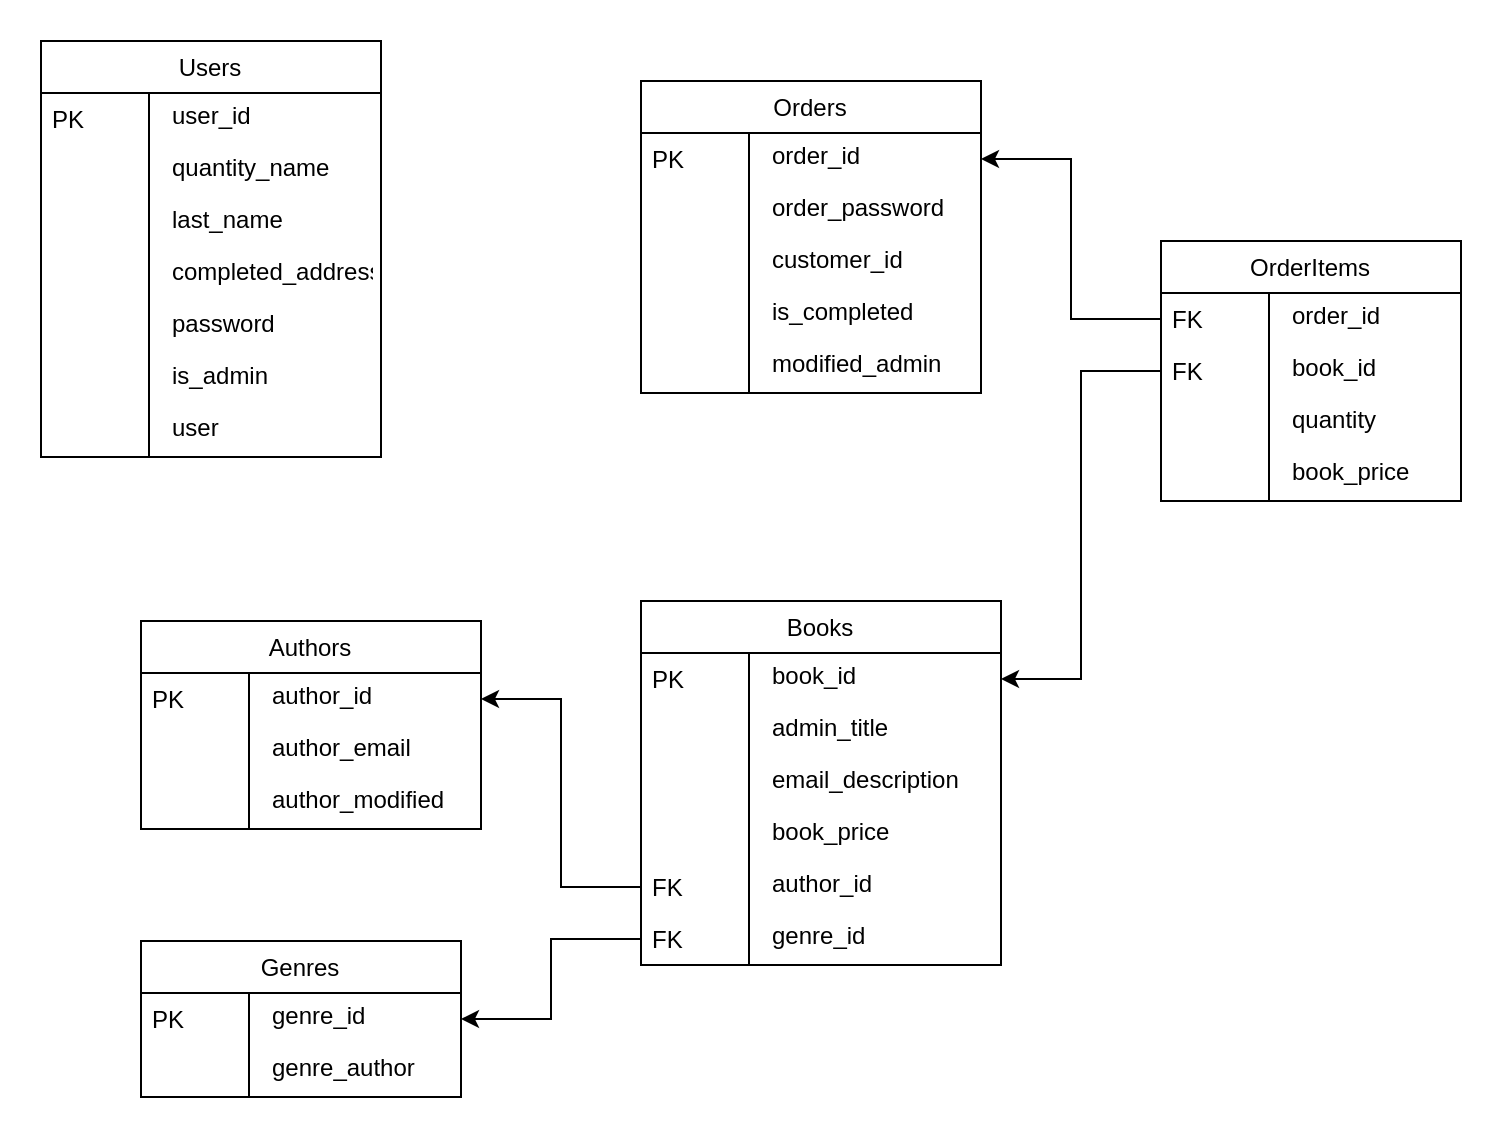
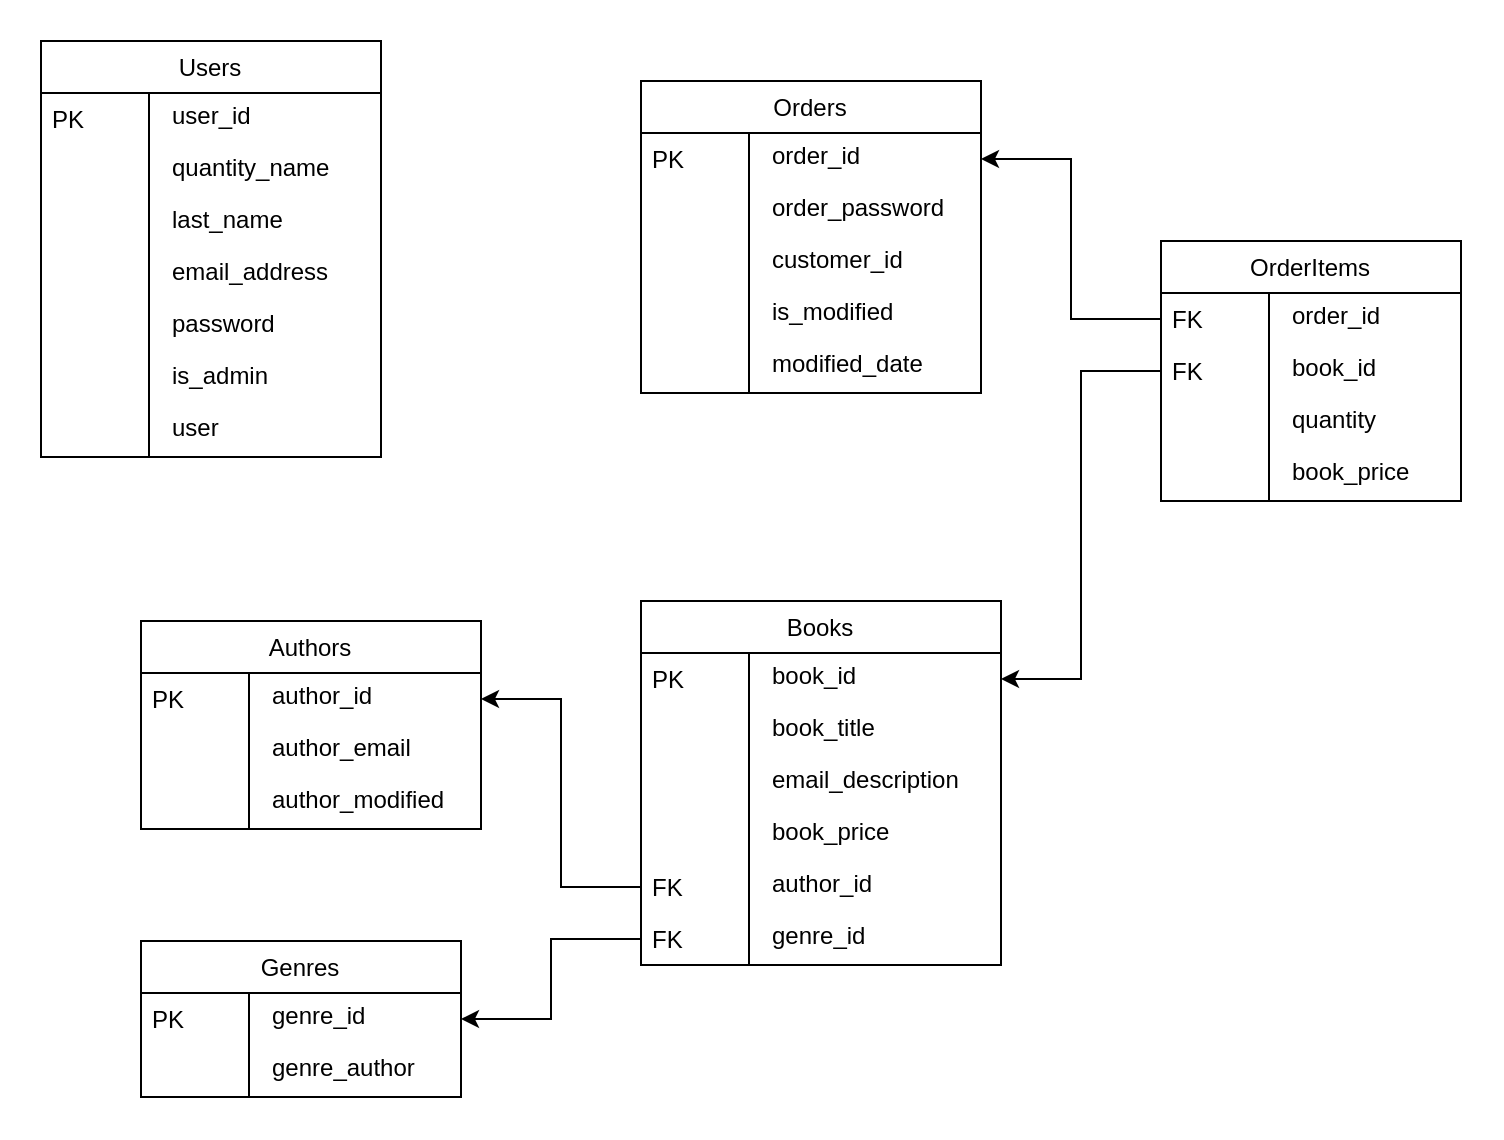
- <mxCell id="9" value="completed_address" style="shape=partialRectangle;top=0;left=0;right=0;bottom=0;align=left;verticalAlign=top;spacingTop=-2;fillColor=none;spacingLeft=64;spacingRight=4;overflow=hidden;rotatable=0;points=[[0,0.5],[1,0.5]];portConstraint=eastwest;dropTarget=0;" vertex="1" parent="2"><mxGeometry y="104" width="170" height="26" as="geometry" /></mxCell>
+ <mxCell id="9" value="email_address" style="shape=partialRectangle;top=0;left=0;right=0;bottom=0;align=left;verticalAlign=top;spacingTop=-2;fillColor=none;spacingLeft=64;spacingRight=4;overflow=hidden;rotatable=0;points=[[0,0.5],[1,0.5]];portConstraint=eastwest;dropTarget=0;" vertex="1" parent="2"><mxGeometry y="104" width="170" height="26" as="geometry" /></mxCell>
- <mxCell id="24" value="is_completed" style="shape=partialRectangle;top=0;left=0;right=0;bottom=0;align=left;verticalAlign=top;spacingTop=-2;fillColor=none;spacingLeft=64;spacingRight=4;overflow=hidden;rotatable=0;points=[[0,0.5],[1,0.5]];portConstraint=eastwest;dropTarget=0;" vertex="1" parent="17"><mxGeometry y="104" width="170" height="26" as="geometry" /></mxCell>
+ <mxCell id="24" value="is_modified" style="shape=partialRectangle;top=0;left=0;right=0;bottom=0;align=left;verticalAlign=top;spacingTop=-2;fillColor=none;spacingLeft=64;spacingRight=4;overflow=hidden;rotatable=0;points=[[0,0.5],[1,0.5]];portConstraint=eastwest;dropTarget=0;" vertex="1" parent="17"><mxGeometry y="104" width="170" height="26" as="geometry" /></mxCell>
- <mxCell id="26" value="modified_admin" style="shape=partialRectangle;top=0;left=0;right=0;bottom=0;align=left;verticalAlign=top;spacingTop=-2;fillColor=none;spacingLeft=64;spacingRight=4;overflow=hidden;rotatable=0;points=[[0,0.5],[1,0.5]];portConstraint=eastwest;dropTarget=0;" vertex="1" parent="17"><mxGeometry y="130" width="170" height="26" as="geometry" /></mxCell>
+ <mxCell id="26" value="modified_date" style="shape=partialRectangle;top=0;left=0;right=0;bottom=0;align=left;verticalAlign=top;spacingTop=-2;fillColor=none;spacingLeft=64;spacingRight=4;overflow=hidden;rotatable=0;points=[[0,0.5],[1,0.5]];portConstraint=eastwest;dropTarget=0;" vertex="1" parent="17"><mxGeometry y="130" width="170" height="26" as="geometry" /></mxCell>
- <mxCell id="41" value="admin_title" style="shape=partialRectangle;top=0;left=0;right=0;bottom=0;align=left;verticalAlign=top;spacingTop=-2;fillColor=none;spacingLeft=64;spacingRight=4;overflow=hidden;rotatable=0;points=[[0,0.5],[1,0.5]];portConstraint=eastwest;dropTarget=0;" vertex="1" parent="38"><mxGeometry y="52" width="180" height="26" as="geometry" /></mxCell>
+ <mxCell id="41" value="book_title" style="shape=partialRectangle;top=0;left=0;right=0;bottom=0;align=left;verticalAlign=top;spacingTop=-2;fillColor=none;spacingLeft=64;spacingRight=4;overflow=hidden;rotatable=0;points=[[0,0.5],[1,0.5]];portConstraint=eastwest;dropTarget=0;" vertex="1" parent="38"><mxGeometry y="52" width="180" height="26" as="geometry" /></mxCell>
